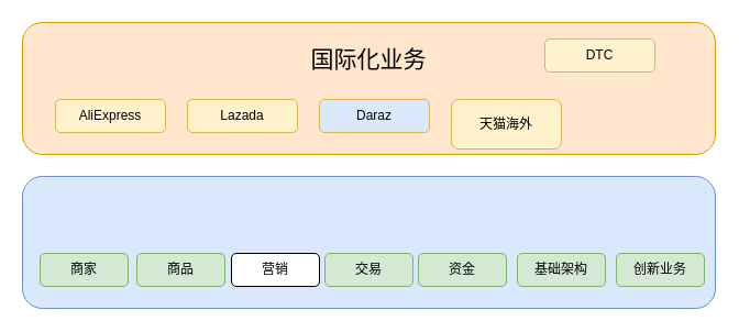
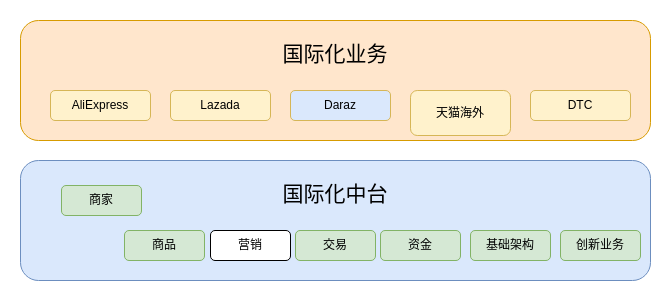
- <mxCell id="9" value="&lt;div class=&quot;lake-content&quot;&gt;&lt;div class=&quot;lake-content&quot;&gt;DTC&lt;/div&gt;&lt;/div&gt;" style="rounded=1;whiteSpace=wrap;html=1;fillColor=#fff2cc;strokeColor=#d6b656;align=center;" parent="2" vertex="1"><mxGeometry x="475" y="15" width="100" height="30" as="geometry" /></mxCell>
+ <mxCell id="9" value="&lt;div class=&quot;lake-content&quot;&gt;&lt;div class=&quot;lake-content&quot;&gt;DTC&lt;/div&gt;&lt;/div&gt;" style="rounded=1;whiteSpace=wrap;html=1;fillColor=#fff2cc;strokeColor=#d6b656;align=center;" parent="2" vertex="1"><mxGeometry x="510" y="70" width="100" height="30" as="geometry" /></mxCell>
+ <mxCell id="12" value="&lt;font style=&quot;font-size: 21px&quot;&gt;国际化中台&lt;/font&gt;" style="text;html=1;strokeColor=none;fillColor=none;align=center;verticalAlign=middle;whiteSpace=wrap;rounded=0;" vertex="1" parent="10"><mxGeometry x="248" y="18" width="134" height="30" as="geometry" /></mxCell>
- <mxCell id="13" value="&lt;div class=&quot;lake-content&quot;&gt;&lt;span&gt;商家&lt;/span&gt;&lt;br&gt;&lt;/div&gt;" style="rounded=1;whiteSpace=wrap;html=1;fillColor=#d5e8d4;strokeColor=#82b366;align=center;" vertex="1" parent="10"><mxGeometry x="16" y="70" width="80" height="30" as="geometry" /></mxCell>
+ <mxCell id="13" value="&lt;div class=&quot;lake-content&quot;&gt;&lt;span&gt;商家&lt;/span&gt;&lt;br&gt;&lt;/div&gt;" style="rounded=1;whiteSpace=wrap;html=1;fillColor=#d5e8d4;strokeColor=#82b366;align=center;" vertex="1" parent="10"><mxGeometry x="41" y="25" width="80" height="30" as="geometry" /></mxCell>
